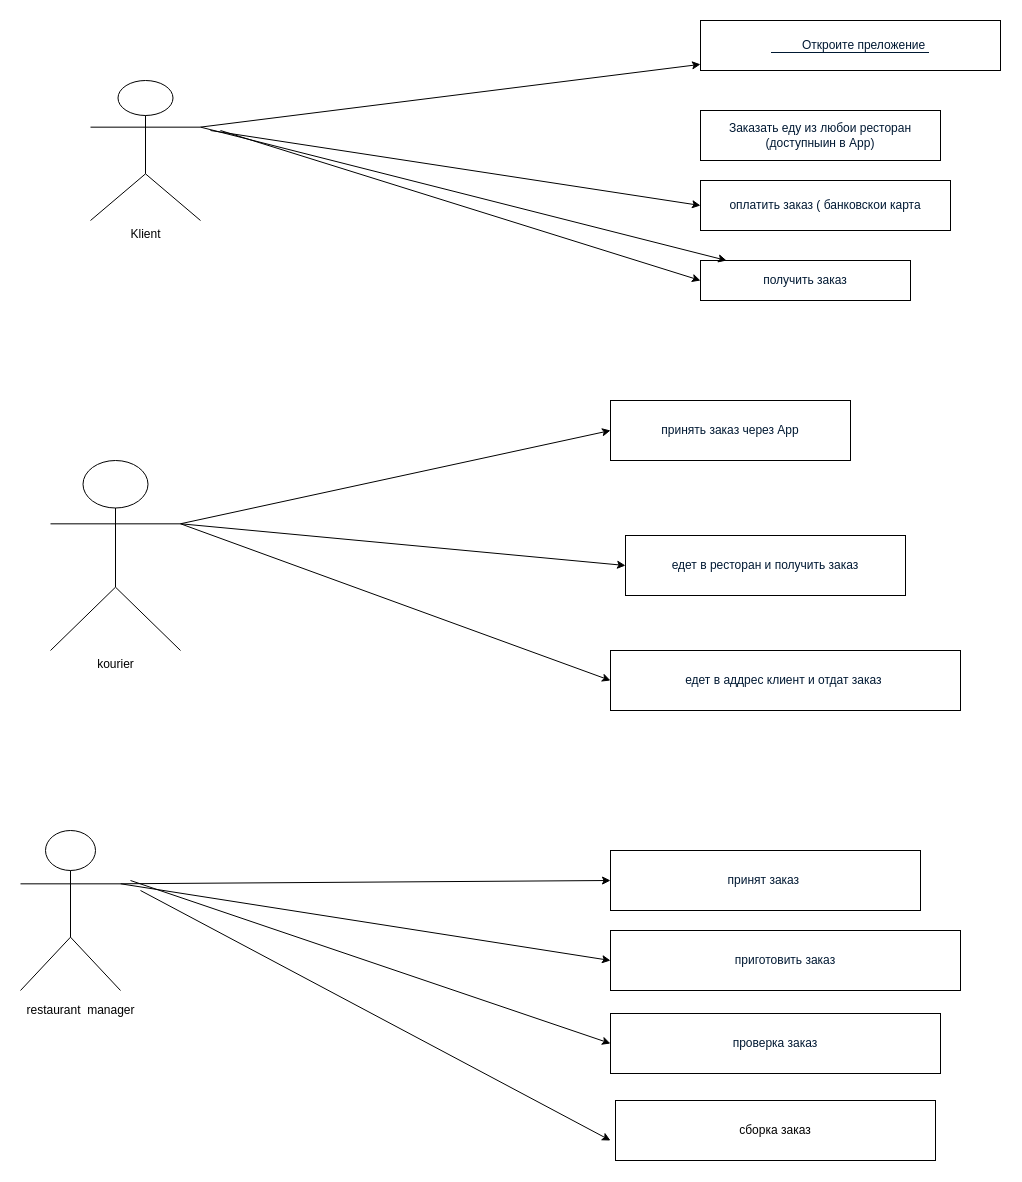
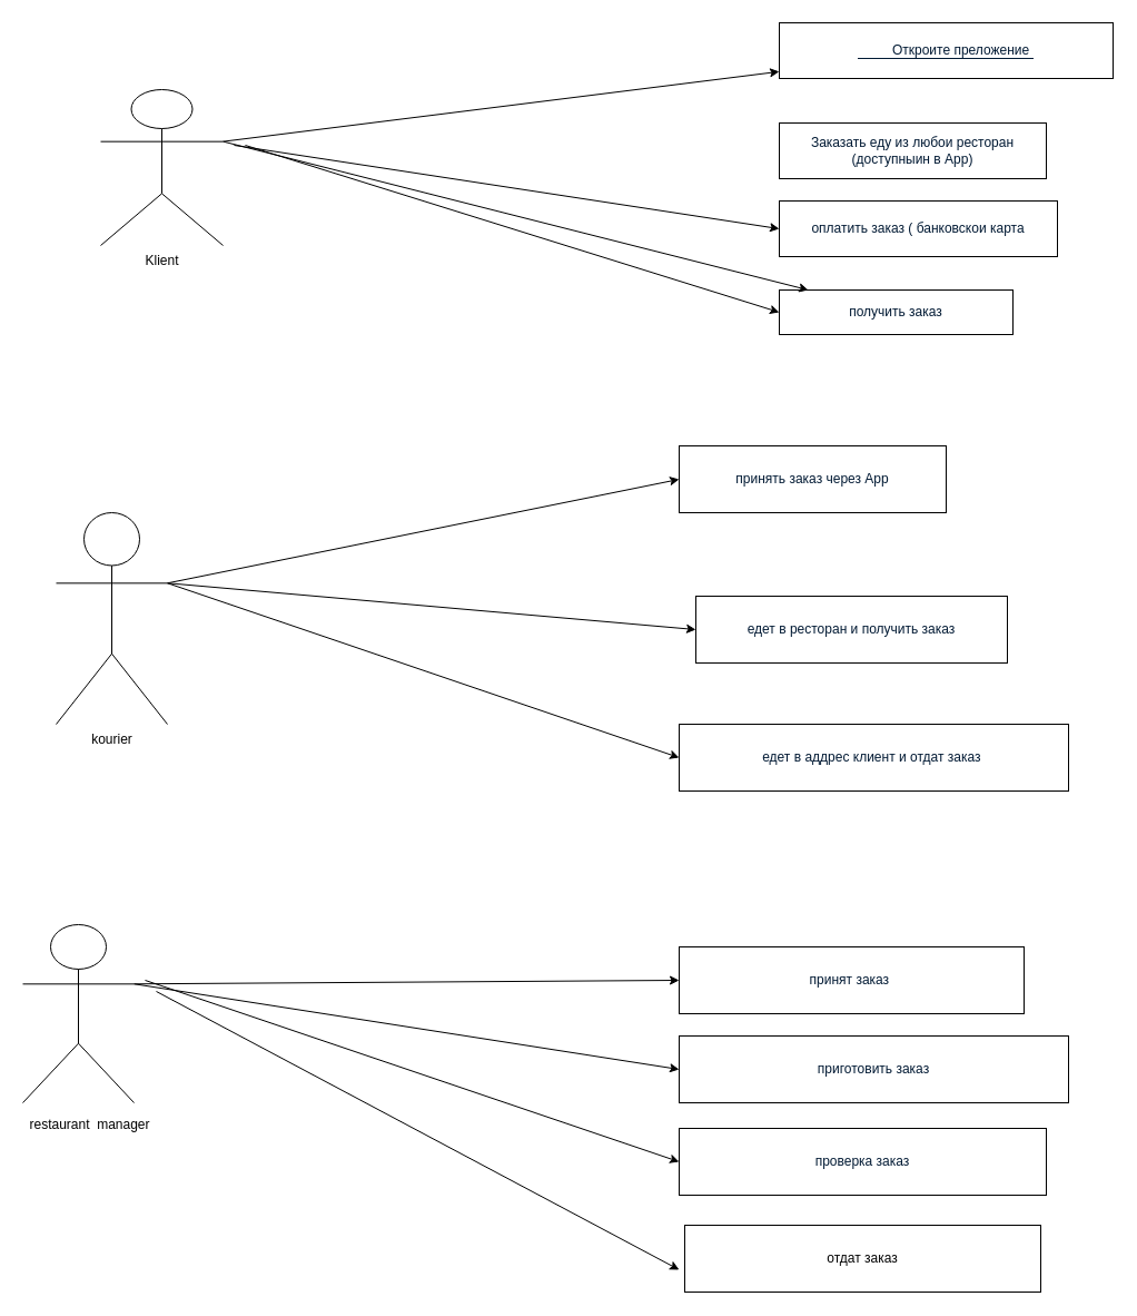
- <mxCell id="20" value="kourier" style="shape=umlActor;verticalLabelPosition=bottom;verticalAlign=top;html=1;outlineConnect=0;" parent="1" vertex="1"><mxGeometry x="50" y="460" width="130" height="190" as="geometry" /></mxCell>
+ <mxCell id="20" value="kourier" style="shape=umlActor;verticalLabelPosition=bottom;verticalAlign=top;html=1;outlineConnect=0;" parent="1" vertex="1"><mxGeometry x="50" y="460" width="100" height="190" as="geometry" /></mxCell>
- <mxCell id="27" value="сборка заказ" style="rounded=0;whiteSpace=wrap;html=1;" vertex="1" parent="1"><mxGeometry x="615" y="1100" width="320" height="60" as="geometry" /></mxCell>
+ <mxCell id="27" value="отдат заказ" style="rounded=0;whiteSpace=wrap;html=1;" vertex="1" parent="1"><mxGeometry x="615" y="1100" width="320" height="60" as="geometry" /></mxCell>
